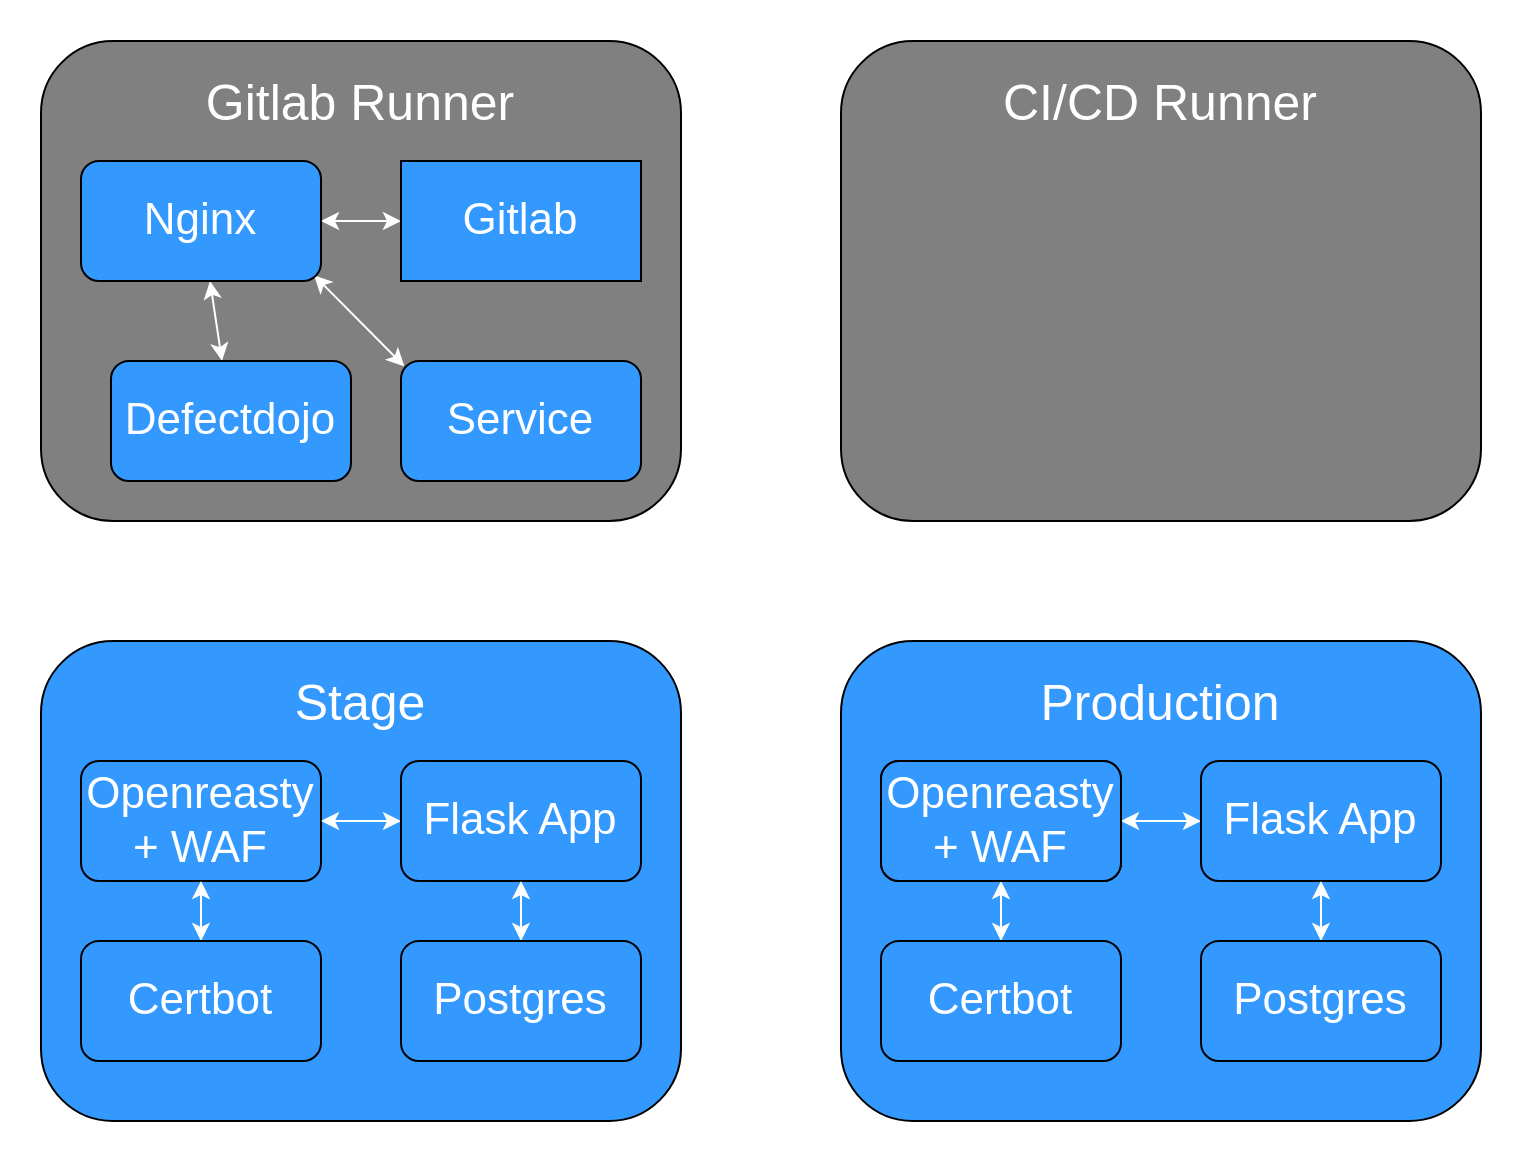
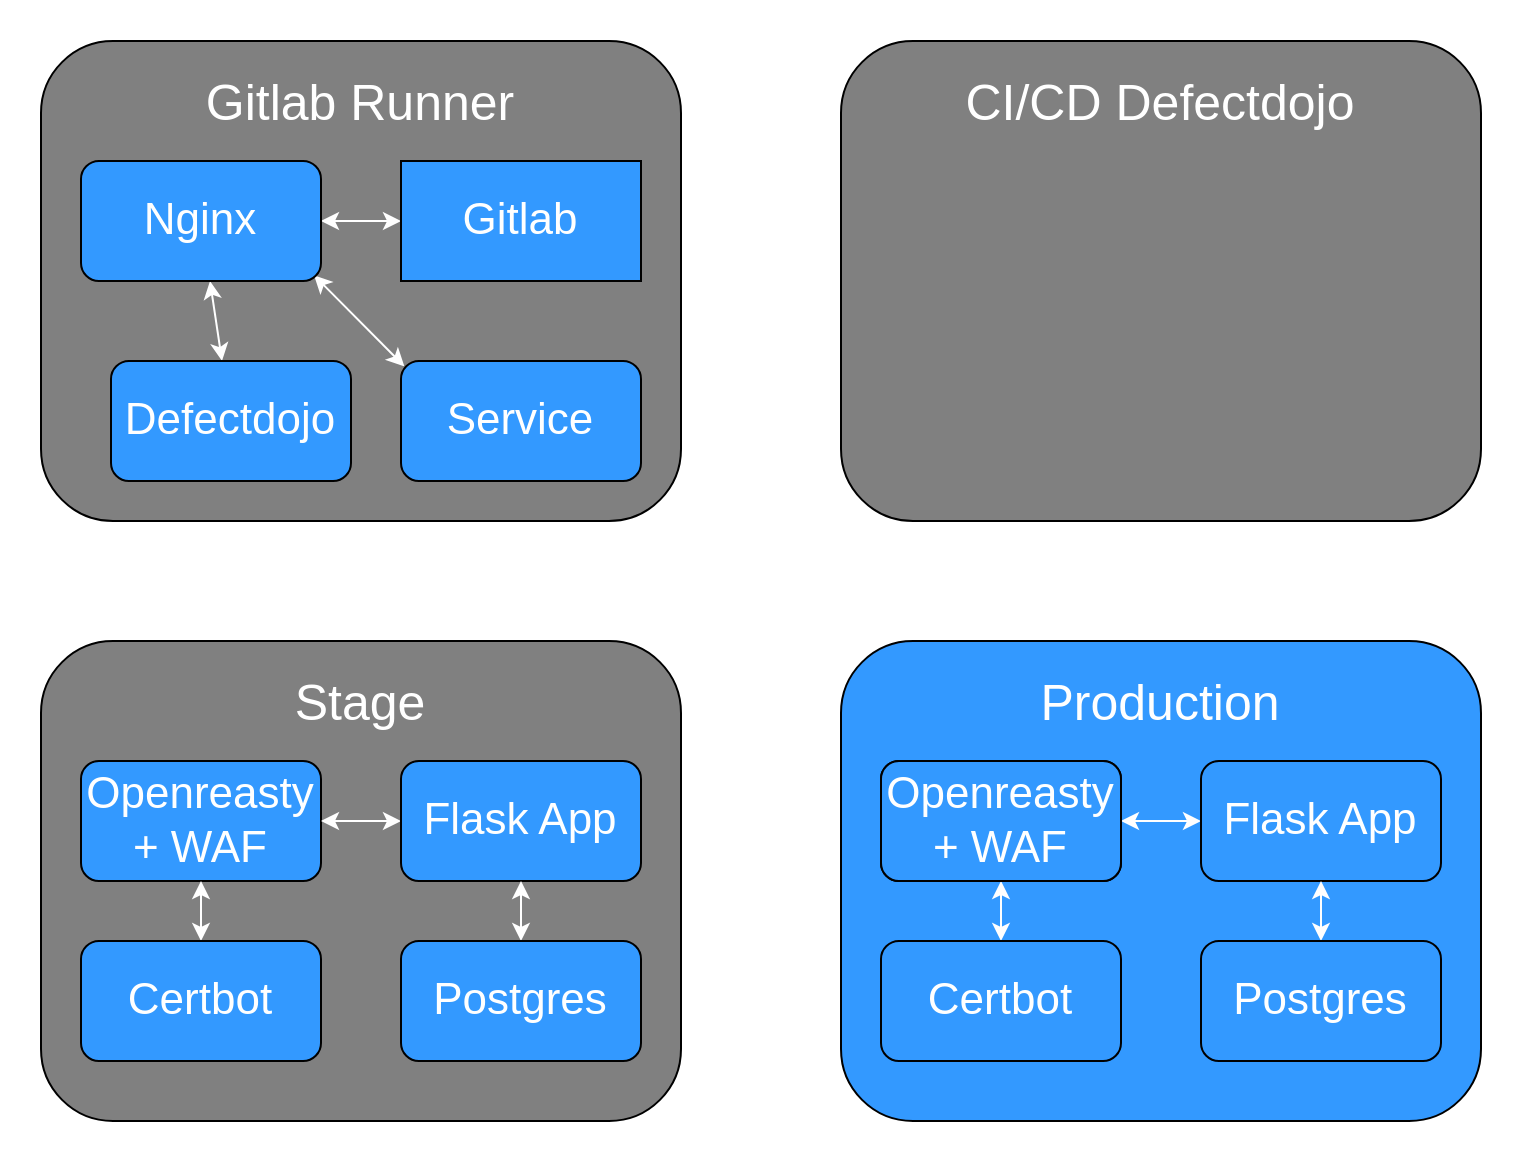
- <mxCell id="10" value="CI/CD Runner&lt;br style=&quot;font-size: 25px;&quot;&gt;&lt;br style=&quot;font-size: 25px;&quot;&gt;&lt;br&gt;&lt;br&gt;&lt;br&gt;&lt;br&gt;&lt;br&gt;" style="rounded=1;whiteSpace=wrap;html=1;fontSize=25;fillColor=#808080;fontColor=#FFFFFF;" vertex="1" parent="1"><mxGeometry x="420" y="20" width="320" height="240" as="geometry" /></mxCell>
+ <mxCell id="10" value="CI/CD Defectdojo&lt;br style=&quot;font-size: 25px;&quot;&gt;&lt;br style=&quot;font-size: 25px;&quot;&gt;&lt;br&gt;&lt;br&gt;&lt;br&gt;&lt;br&gt;&lt;br&gt;" style="rounded=1;whiteSpace=wrap;html=1;fontSize=25;fillColor=#808080;fontColor=#FFFFFF;" vertex="1" parent="1"><mxGeometry x="420" y="20" width="320" height="240" as="geometry" /></mxCell>
- <mxCell id="11" value="Stage&lt;br style=&quot;font-size: 25px;&quot;&gt;&lt;br style=&quot;font-size: 25px;&quot;&gt;&lt;br&gt;&lt;br&gt;&lt;br&gt;&lt;br&gt;&lt;br&gt;" style="rounded=1;whiteSpace=wrap;html=1;fontSize=25;fillColor=#3399ff;fontColor=#FFFFFF;" vertex="1" parent="1"><mxGeometry x="20" y="320" width="320" height="240" as="geometry" /></mxCell>
+ <mxCell id="11" value="Stage&lt;br style=&quot;font-size: 25px;&quot;&gt;&lt;br style=&quot;font-size: 25px;&quot;&gt;&lt;br&gt;&lt;br&gt;&lt;br&gt;&lt;br&gt;&lt;br&gt;" style="rounded=1;whiteSpace=wrap;html=1;fontSize=25;fillColor=#808080;fontColor=#FFFFFF;" vertex="1" parent="1"><mxGeometry x="20" y="320" width="320" height="240" as="geometry" /></mxCell>
